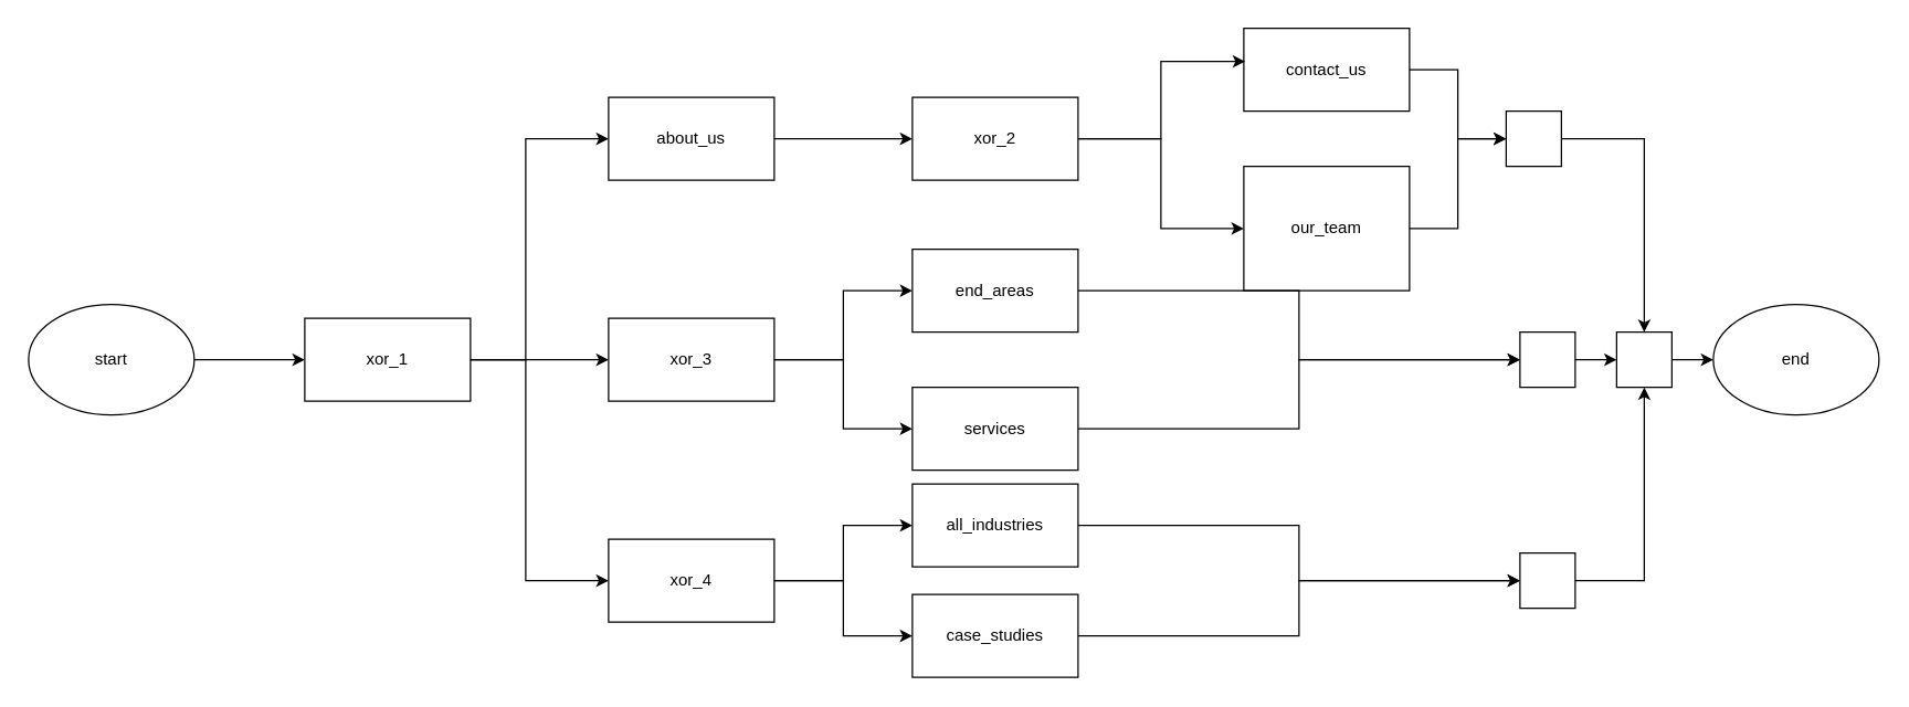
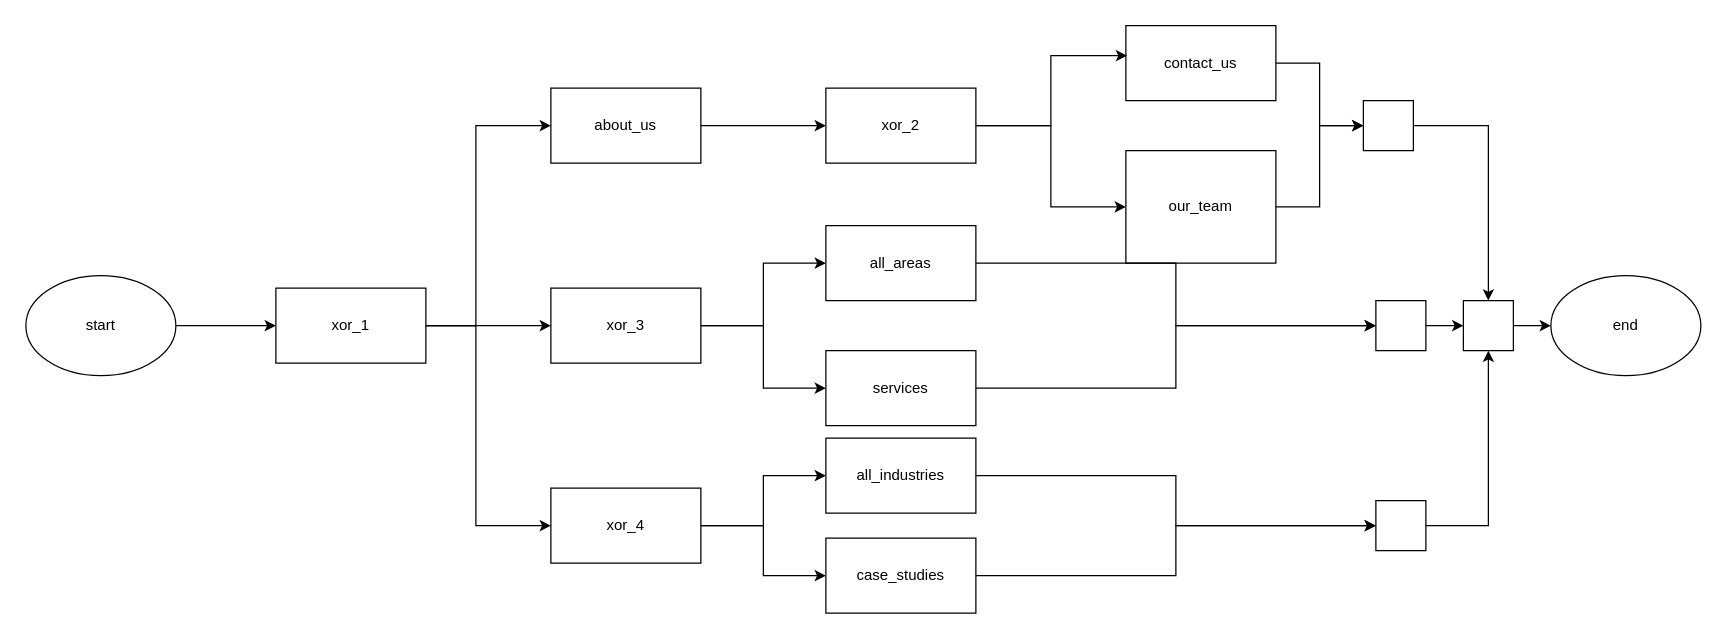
- <mxCell id="20" value="end_areas" style="rounded=0;whiteSpace=wrap;html=1;fillColor=none;" parent="1" vertex="1"><mxGeometry x="660" y="180" width="120" height="60" as="geometry" /></mxCell>
+ <mxCell id="20" value="all_areas" style="rounded=0;whiteSpace=wrap;html=1;fillColor=none;" parent="1" vertex="1"><mxGeometry x="660" y="180" width="120" height="60" as="geometry" /></mxCell>
